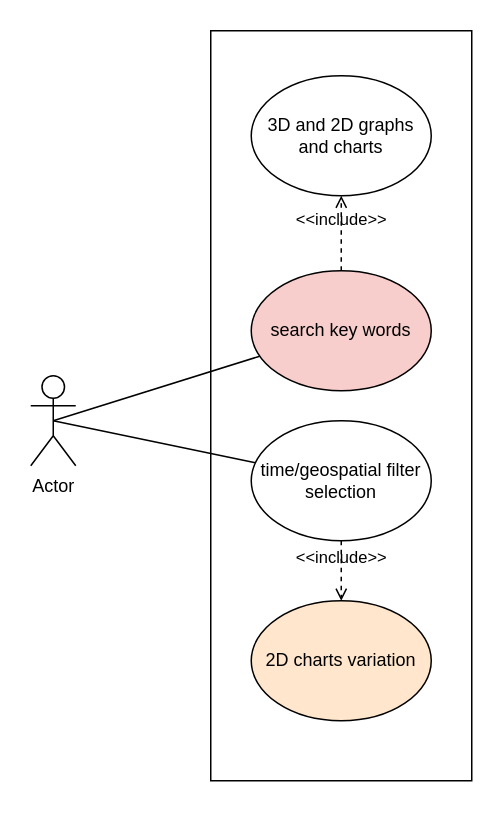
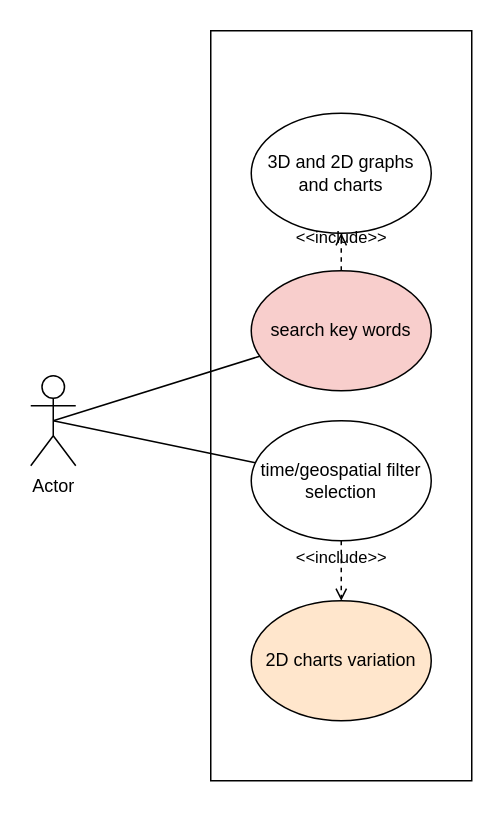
- <mxCell id="4" value="3D and 2D graphs and charts" style="ellipse;whiteSpace=wrap;html=1;" parent="1" vertex="1"><mxGeometry x="167" y="50" width="120" height="80" as="geometry" /></mxCell>
+ <mxCell id="4" value="3D and 2D graphs and charts" style="ellipse;whiteSpace=wrap;html=1;" parent="1" vertex="1"><mxGeometry x="167" y="75" width="120" height="80" as="geometry" /></mxCell>
